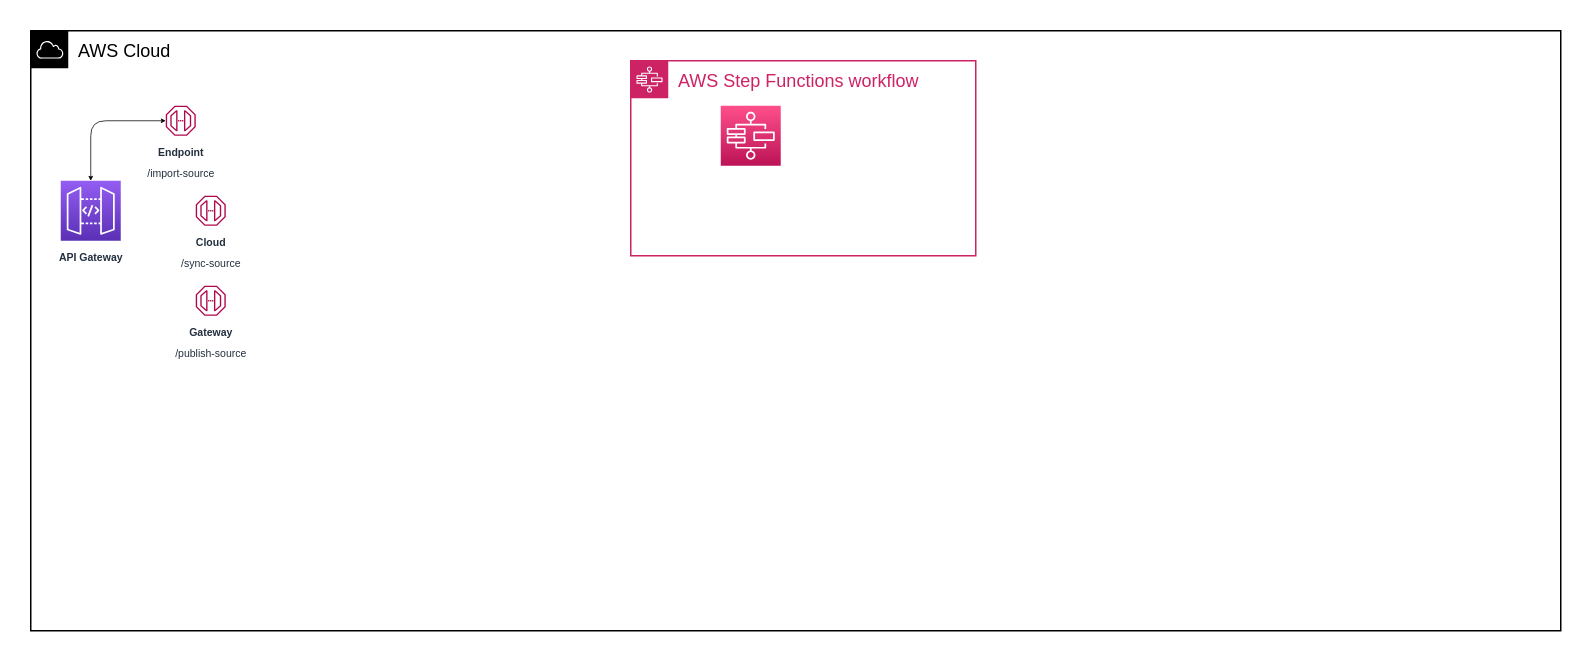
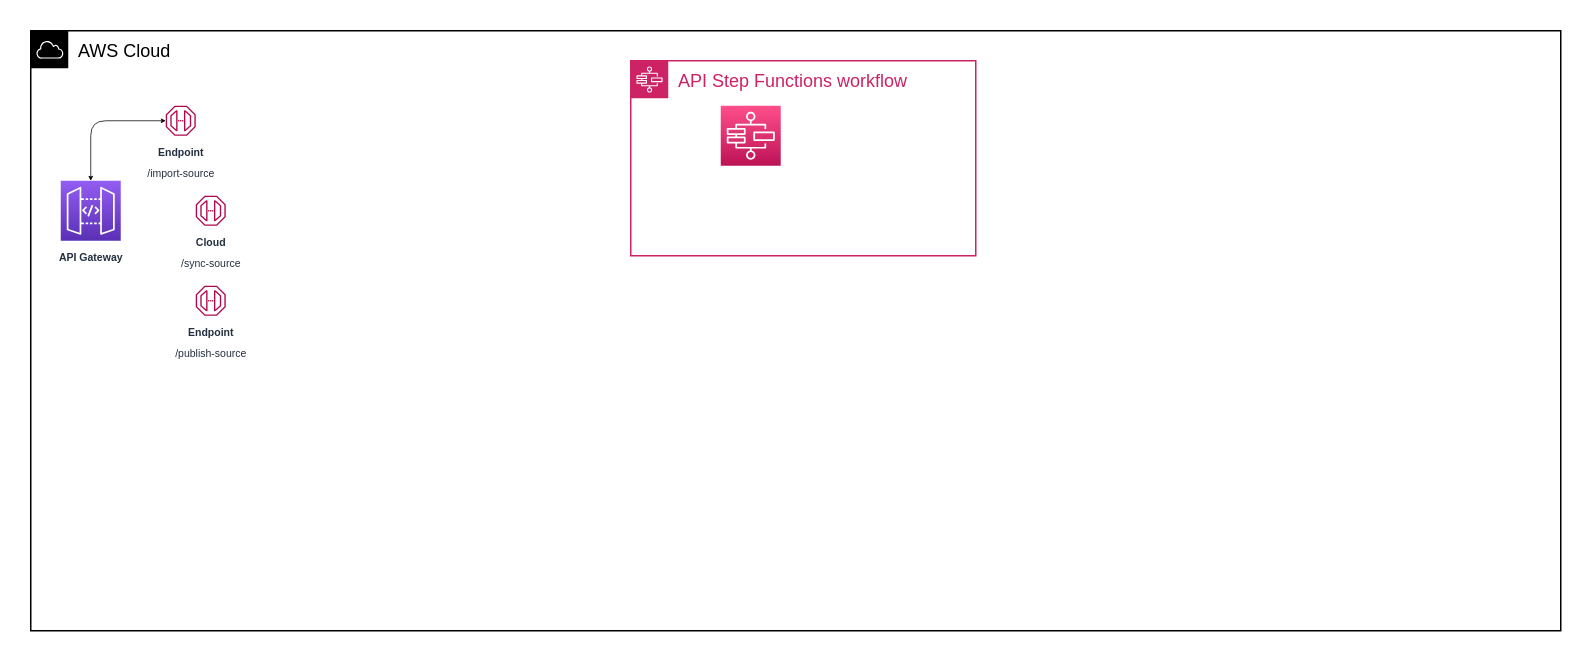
- <mxCell id="5" value="&lt;font style=&quot;font-size: 12px;&quot;&gt;AWS Step Functions workflow&lt;/font&gt;" style="points=[[0,0],[0.25,0],[0.5,0],[0.75,0],[1,0],[1,0.25],[1,0.5],[1,0.75],[1,1],[0.75,1],[0.5,1],[0.25,1],[0,1],[0,0.75],[0,0.5],[0,0.25]];outlineConnect=0;gradientColor=none;html=1;whiteSpace=wrap;fontSize=12;fontStyle=0;container=1;pointerEvents=0;collapsible=0;recursiveResize=0;shape=mxgraph.aws4.group;grIcon=mxgraph.aws4.group_aws_step_functions_workflow;strokeColor=#CD2264;fillColor=none;verticalAlign=top;align=left;spacingLeft=30;fontColor=#CD2264;dashed=0;" vertex="1" parent="3"><mxGeometry x="420" y="40" width="230" height="130" as="geometry" /></mxCell>
+ <mxCell id="5" value="&lt;font style=&quot;font-size: 12px;&quot;&gt;API Step Functions workflow&lt;/font&gt;" style="points=[[0,0],[0.25,0],[0.5,0],[0.75,0],[1,0],[1,0.25],[1,0.5],[1,0.75],[1,1],[0.75,1],[0.5,1],[0.25,1],[0,1],[0,0.75],[0,0.5],[0,0.25]];outlineConnect=0;gradientColor=none;html=1;whiteSpace=wrap;fontSize=12;fontStyle=0;container=1;pointerEvents=0;collapsible=0;recursiveResize=0;shape=mxgraph.aws4.group;grIcon=mxgraph.aws4.group_aws_step_functions_workflow;strokeColor=#CD2264;fillColor=none;verticalAlign=top;align=left;spacingLeft=30;fontColor=#CD2264;dashed=0;" vertex="1" parent="3"><mxGeometry x="420" y="40" width="230" height="130" as="geometry" /></mxCell>
- <mxCell id="9" value="&lt;font style=&quot;font-size: 7px;&quot;&gt;&lt;b&gt;Gateway&lt;br&gt;&lt;/b&gt;/publish-source&lt;/font&gt;" style="sketch=0;outlineConnect=0;fontColor=#232F3E;gradientColor=none;fillColor=#B0084D;strokeColor=none;dashed=0;verticalLabelPosition=bottom;verticalAlign=top;align=center;html=1;fontSize=12;fontStyle=0;aspect=fixed;pointerEvents=1;shape=mxgraph.aws4.endpoint;spacing=-2;" vertex="1" parent="3"><mxGeometry x="130" y="190" width="20" height="20" as="geometry" /></mxCell>
+ <mxCell id="9" value="&lt;font style=&quot;font-size: 7px;&quot;&gt;&lt;b&gt;Endpoint&lt;br&gt;&lt;/b&gt;/publish-source&lt;/font&gt;" style="sketch=0;outlineConnect=0;fontColor=#232F3E;gradientColor=none;fillColor=#B0084D;strokeColor=none;dashed=0;verticalLabelPosition=bottom;verticalAlign=top;align=center;html=1;fontSize=12;fontStyle=0;aspect=fixed;pointerEvents=1;shape=mxgraph.aws4.endpoint;spacing=-2;" vertex="1" parent="3"><mxGeometry x="130" y="190" width="20" height="20" as="geometry" /></mxCell>
